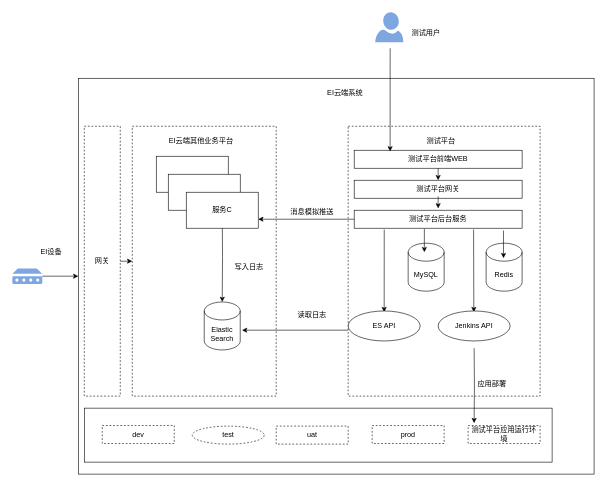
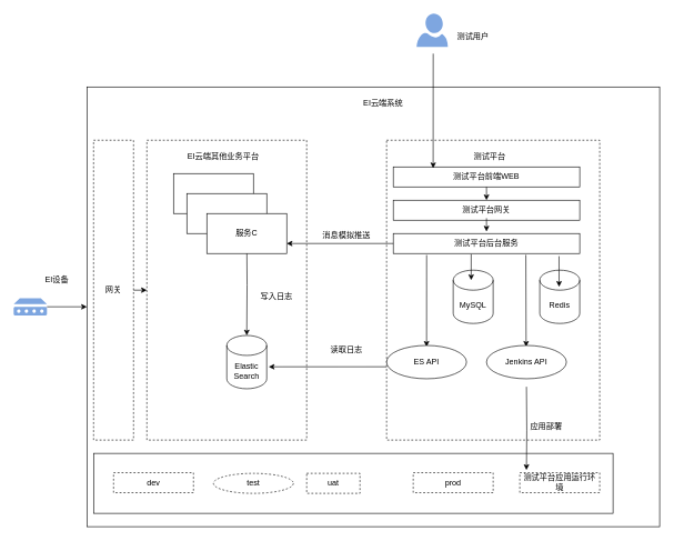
- <mxCell id="26" value="uat" style="rounded=0;whiteSpace=wrap;html=1;dashed=1;" vertex="1" parent="1"><mxGeometry x="460" y="710" width="120" height="30" as="geometry" /></mxCell>
+ <mxCell id="26" value="uat" style="rounded=0;whiteSpace=wrap;html=1;dashed=1;" vertex="1" parent="1"><mxGeometry x="460" y="710" width="80" height="30" as="geometry" /></mxCell>
